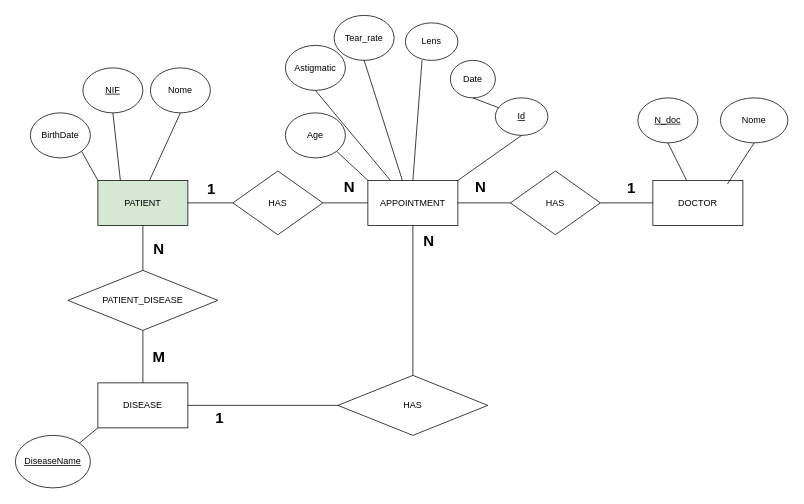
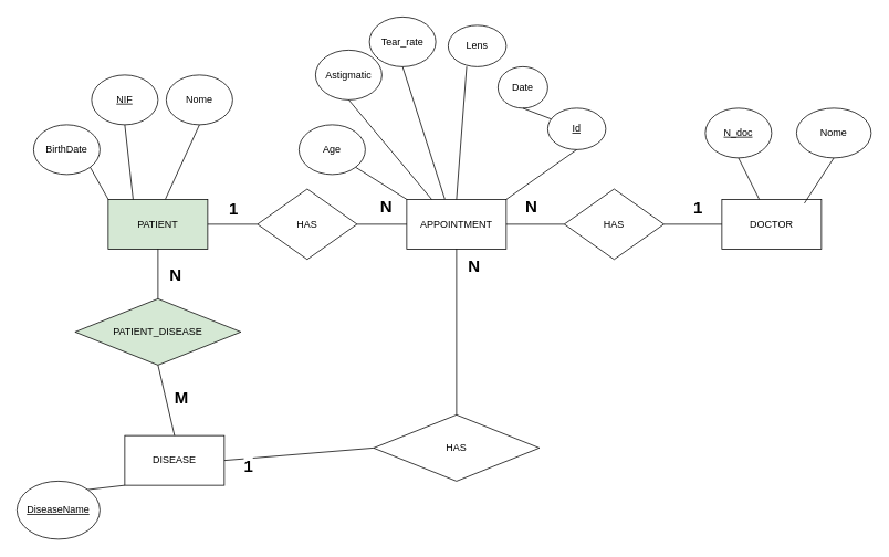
- <mxCell id="29" value="Age" style="ellipse;whiteSpace=wrap;html=1;" parent="1" vertex="1"><mxGeometry x="380" y="150" width="80" height="60" as="geometry" /></mxCell>
+ <mxCell id="29" value="Age" style="ellipse;whiteSpace=wrap;html=1;" parent="1" vertex="1"><mxGeometry x="360" y="150" width="80" height="60" as="geometry" /></mxCell>
- <mxCell id="8" value="PATIENT_DISEASE" style="rhombus;whiteSpace=wrap;html=1;" parent="1" vertex="1"><mxGeometry x="90" y="360" width="200" height="80" as="geometry" /></mxCell>
+ <mxCell id="8" value="PATIENT_DISEASE" style="rhombus;whiteSpace=wrap;html=1;fillColor=#d5e8d4;" parent="1" vertex="1"><mxGeometry x="90" y="360" width="200" height="80" as="geometry" /></mxCell>
- <mxCell id="4" value="DISEASE" style="rounded=0;whiteSpace=wrap;html=1;" parent="1" vertex="1"><mxGeometry x="130" y="510" width="120" height="60" as="geometry" /></mxCell>
+ <mxCell id="4" value="DISEASE" style="rounded=0;whiteSpace=wrap;html=1;" parent="1" vertex="1"><mxGeometry x="150" y="525" width="120" height="60" as="geometry" /></mxCell>
